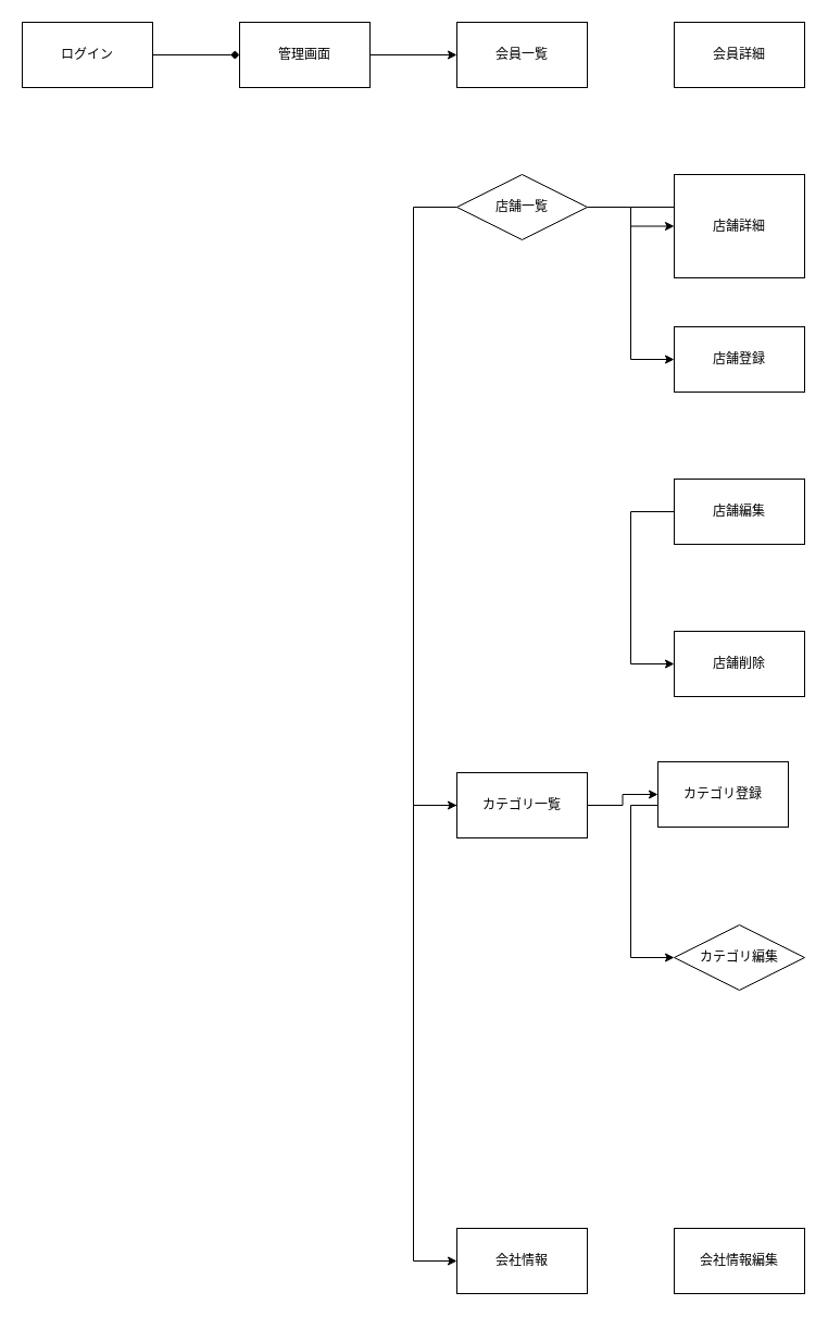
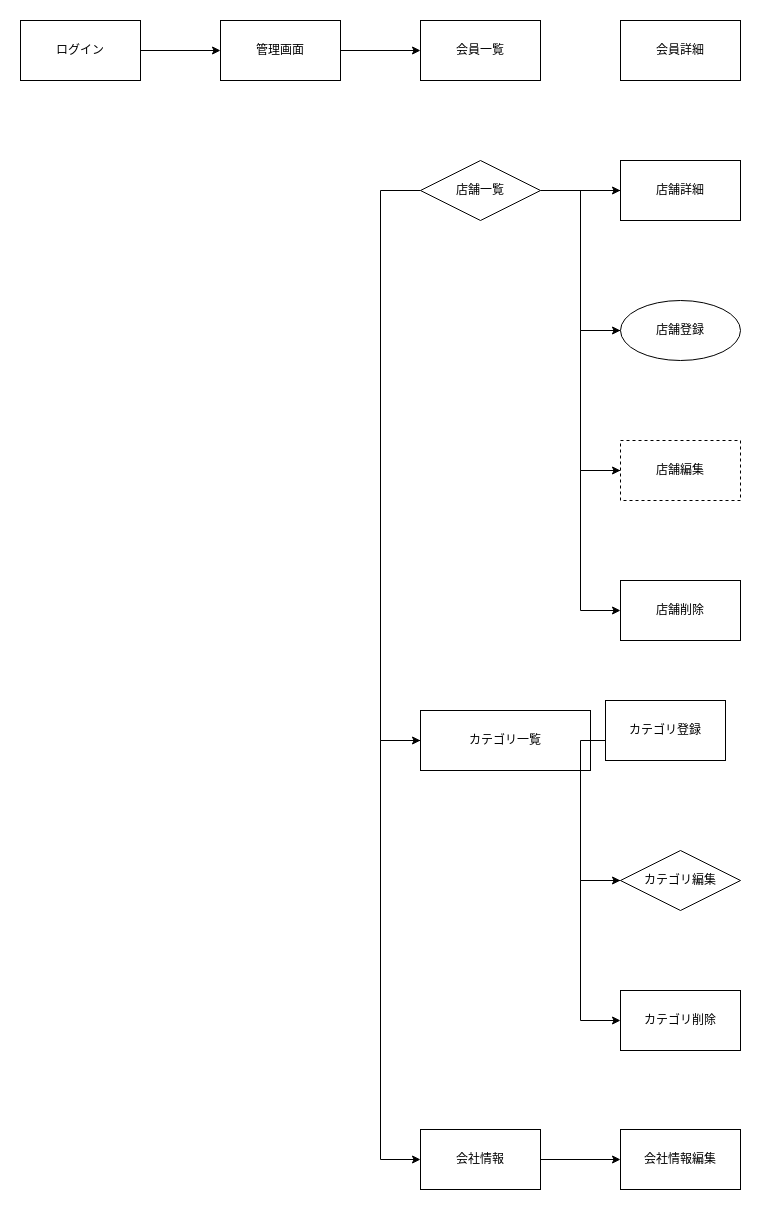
- <mxCell id="2" value="" style="edgeStyle=orthogonalEdgeStyle;rounded=0;orthogonalLoop=1;jettySize=auto;html=1;endArrow=diamond;" edge="1" parent="1" source="3" target="5"><mxGeometry relative="1" as="geometry" /></mxCell>
+ <mxCell id="2" value="" style="edgeStyle=orthogonalEdgeStyle;rounded=0;orthogonalLoop=1;jettySize=auto;html=1;" edge="1" parent="1" source="3" target="5"><mxGeometry relative="1" as="geometry" /></mxCell>
- <mxCell id="12" value="店舗詳細" style="whiteSpace=wrap;html=1;" vertex="1" parent="1"><mxGeometry x="620" y="160" width="120" height="95" as="geometry" /></mxCell>
+ <mxCell id="12" value="店舗詳細" style="whiteSpace=wrap;html=1;" vertex="1" parent="1"><mxGeometry x="620" y="160" width="120" height="60" as="geometry" /></mxCell>
- <mxCell id="14" value="店舗登録" style="whiteSpace=wrap;html=1;" vertex="1" parent="1"><mxGeometry x="620" y="300" width="120" height="60" as="geometry" /></mxCell>
+ <mxCell id="14" value="店舗登録" style="ellipse;whiteSpace=wrap;html=1;" vertex="1" parent="1"><mxGeometry x="620" y="300" width="120" height="60" as="geometry" /></mxCell>
+ <mxCell id="13" value="" style="edgeStyle=orthogonalEdgeStyle;rounded=0;orthogonalLoop=1;jettySize=auto;html=1;" edge="1" parent="1" source="14" target="16"><mxGeometry relative="1" as="geometry"><Array as="points"><mxPoint x="580" y="330" /><mxPoint x="580" y="470" /></Array></mxGeometry></mxCell>
- <mxCell id="16" value="店舗編集" style="whiteSpace=wrap;html=1;" vertex="1" parent="1"><mxGeometry x="620" y="440" width="120" height="60" as="geometry" /></mxCell>
+ <mxCell id="16" value="店舗編集" style="whiteSpace=wrap;html=1;dashed=1;" vertex="1" parent="1"><mxGeometry x="620" y="440" width="120" height="60" as="geometry" /></mxCell>
- <mxCell id="20" value="カテゴリ一覧" style="whiteSpace=wrap;html=1;" vertex="1" parent="1"><mxGeometry x="420" y="710" width="120" height="60" as="geometry" /></mxCell>
+ <mxCell id="20" value="カテゴリ一覧" style="whiteSpace=wrap;html=1;" vertex="1" parent="1"><mxGeometry x="420" y="710" width="170" height="60" as="geometry" /></mxCell>
+ <mxCell id="23" value="" style="edgeStyle=orthogonalEdgeStyle;rounded=0;orthogonalLoop=1;jettySize=auto;html=1;" edge="1" parent="1" source="24" target="25"><mxGeometry relative="1" as="geometry"><Array as="points"><mxPoint x="580" y="880" /><mxPoint x="580" y="1020" /></Array></mxGeometry></mxCell>
+ <mxCell id="25" value="カテゴリ削除" style="whiteSpace=wrap;html=1;" vertex="1" parent="1"><mxGeometry x="620" y="990" width="120" height="60" as="geometry" /></mxCell>
+ <mxCell id="26" value="" style="edgeStyle=orthogonalEdgeStyle;rounded=0;orthogonalLoop=1;jettySize=auto;html=1;" edge="1" parent="1" source="27" target="28"><mxGeometry relative="1" as="geometry" /></mxCell>
